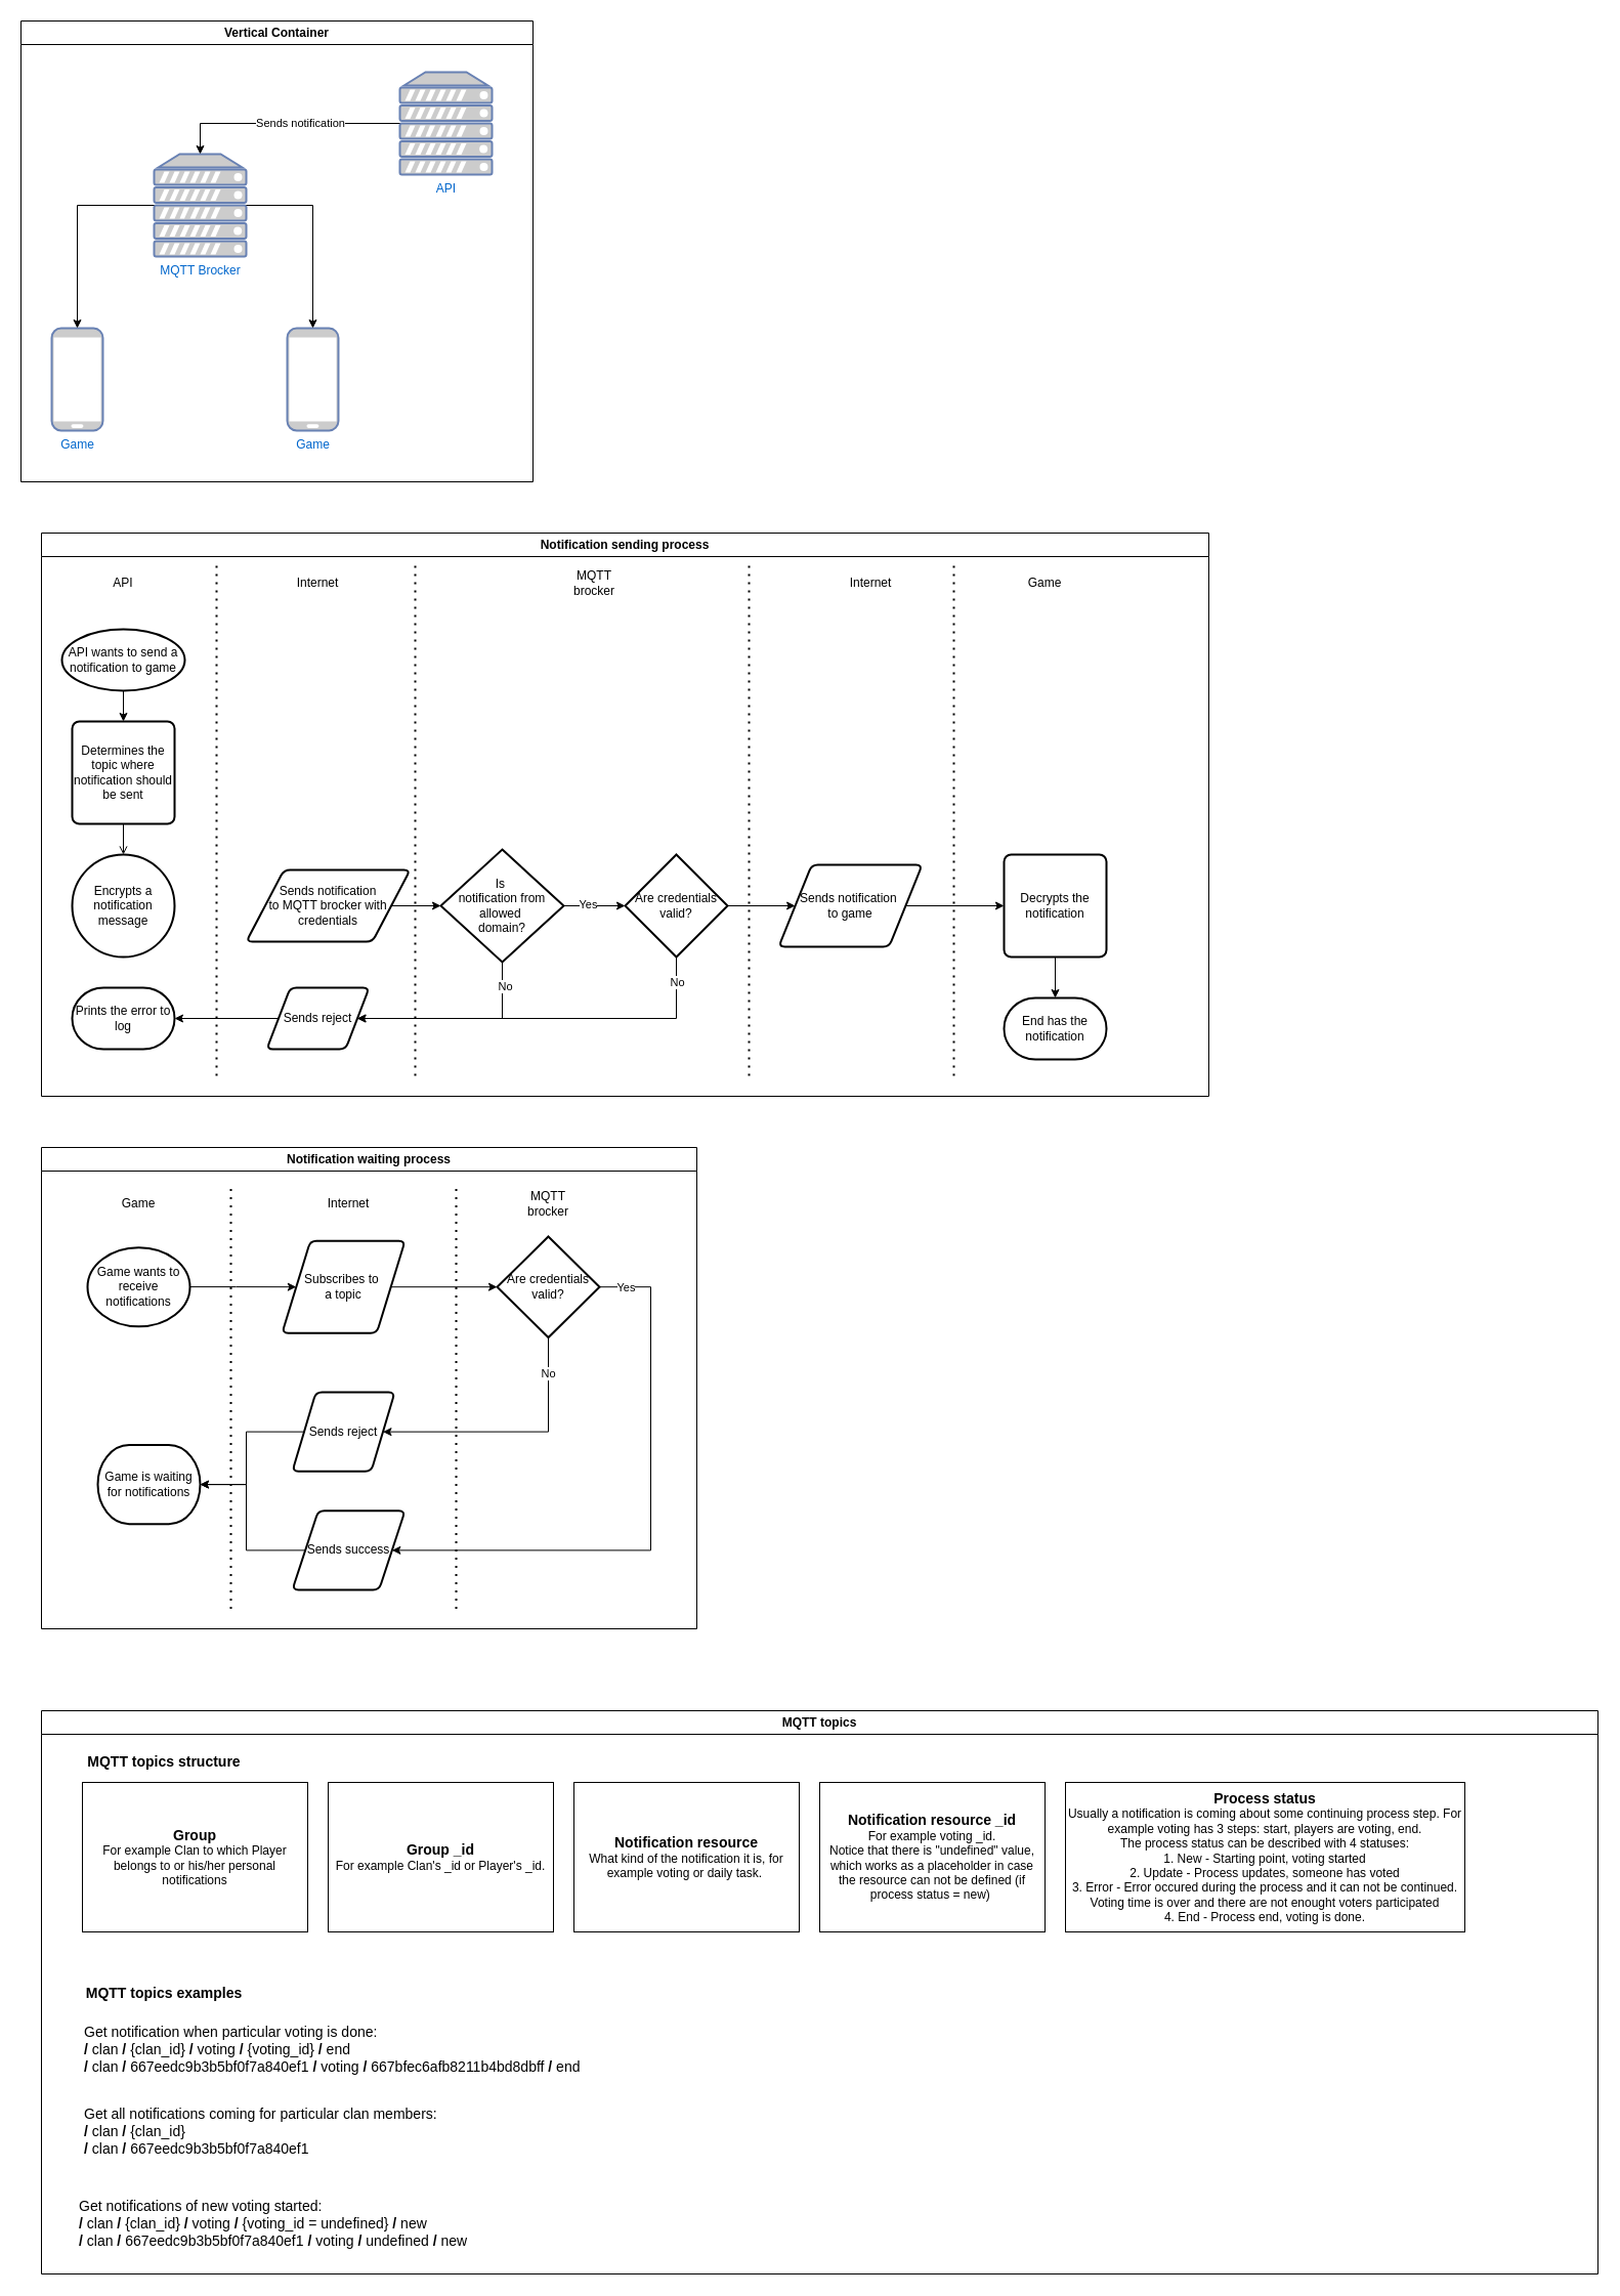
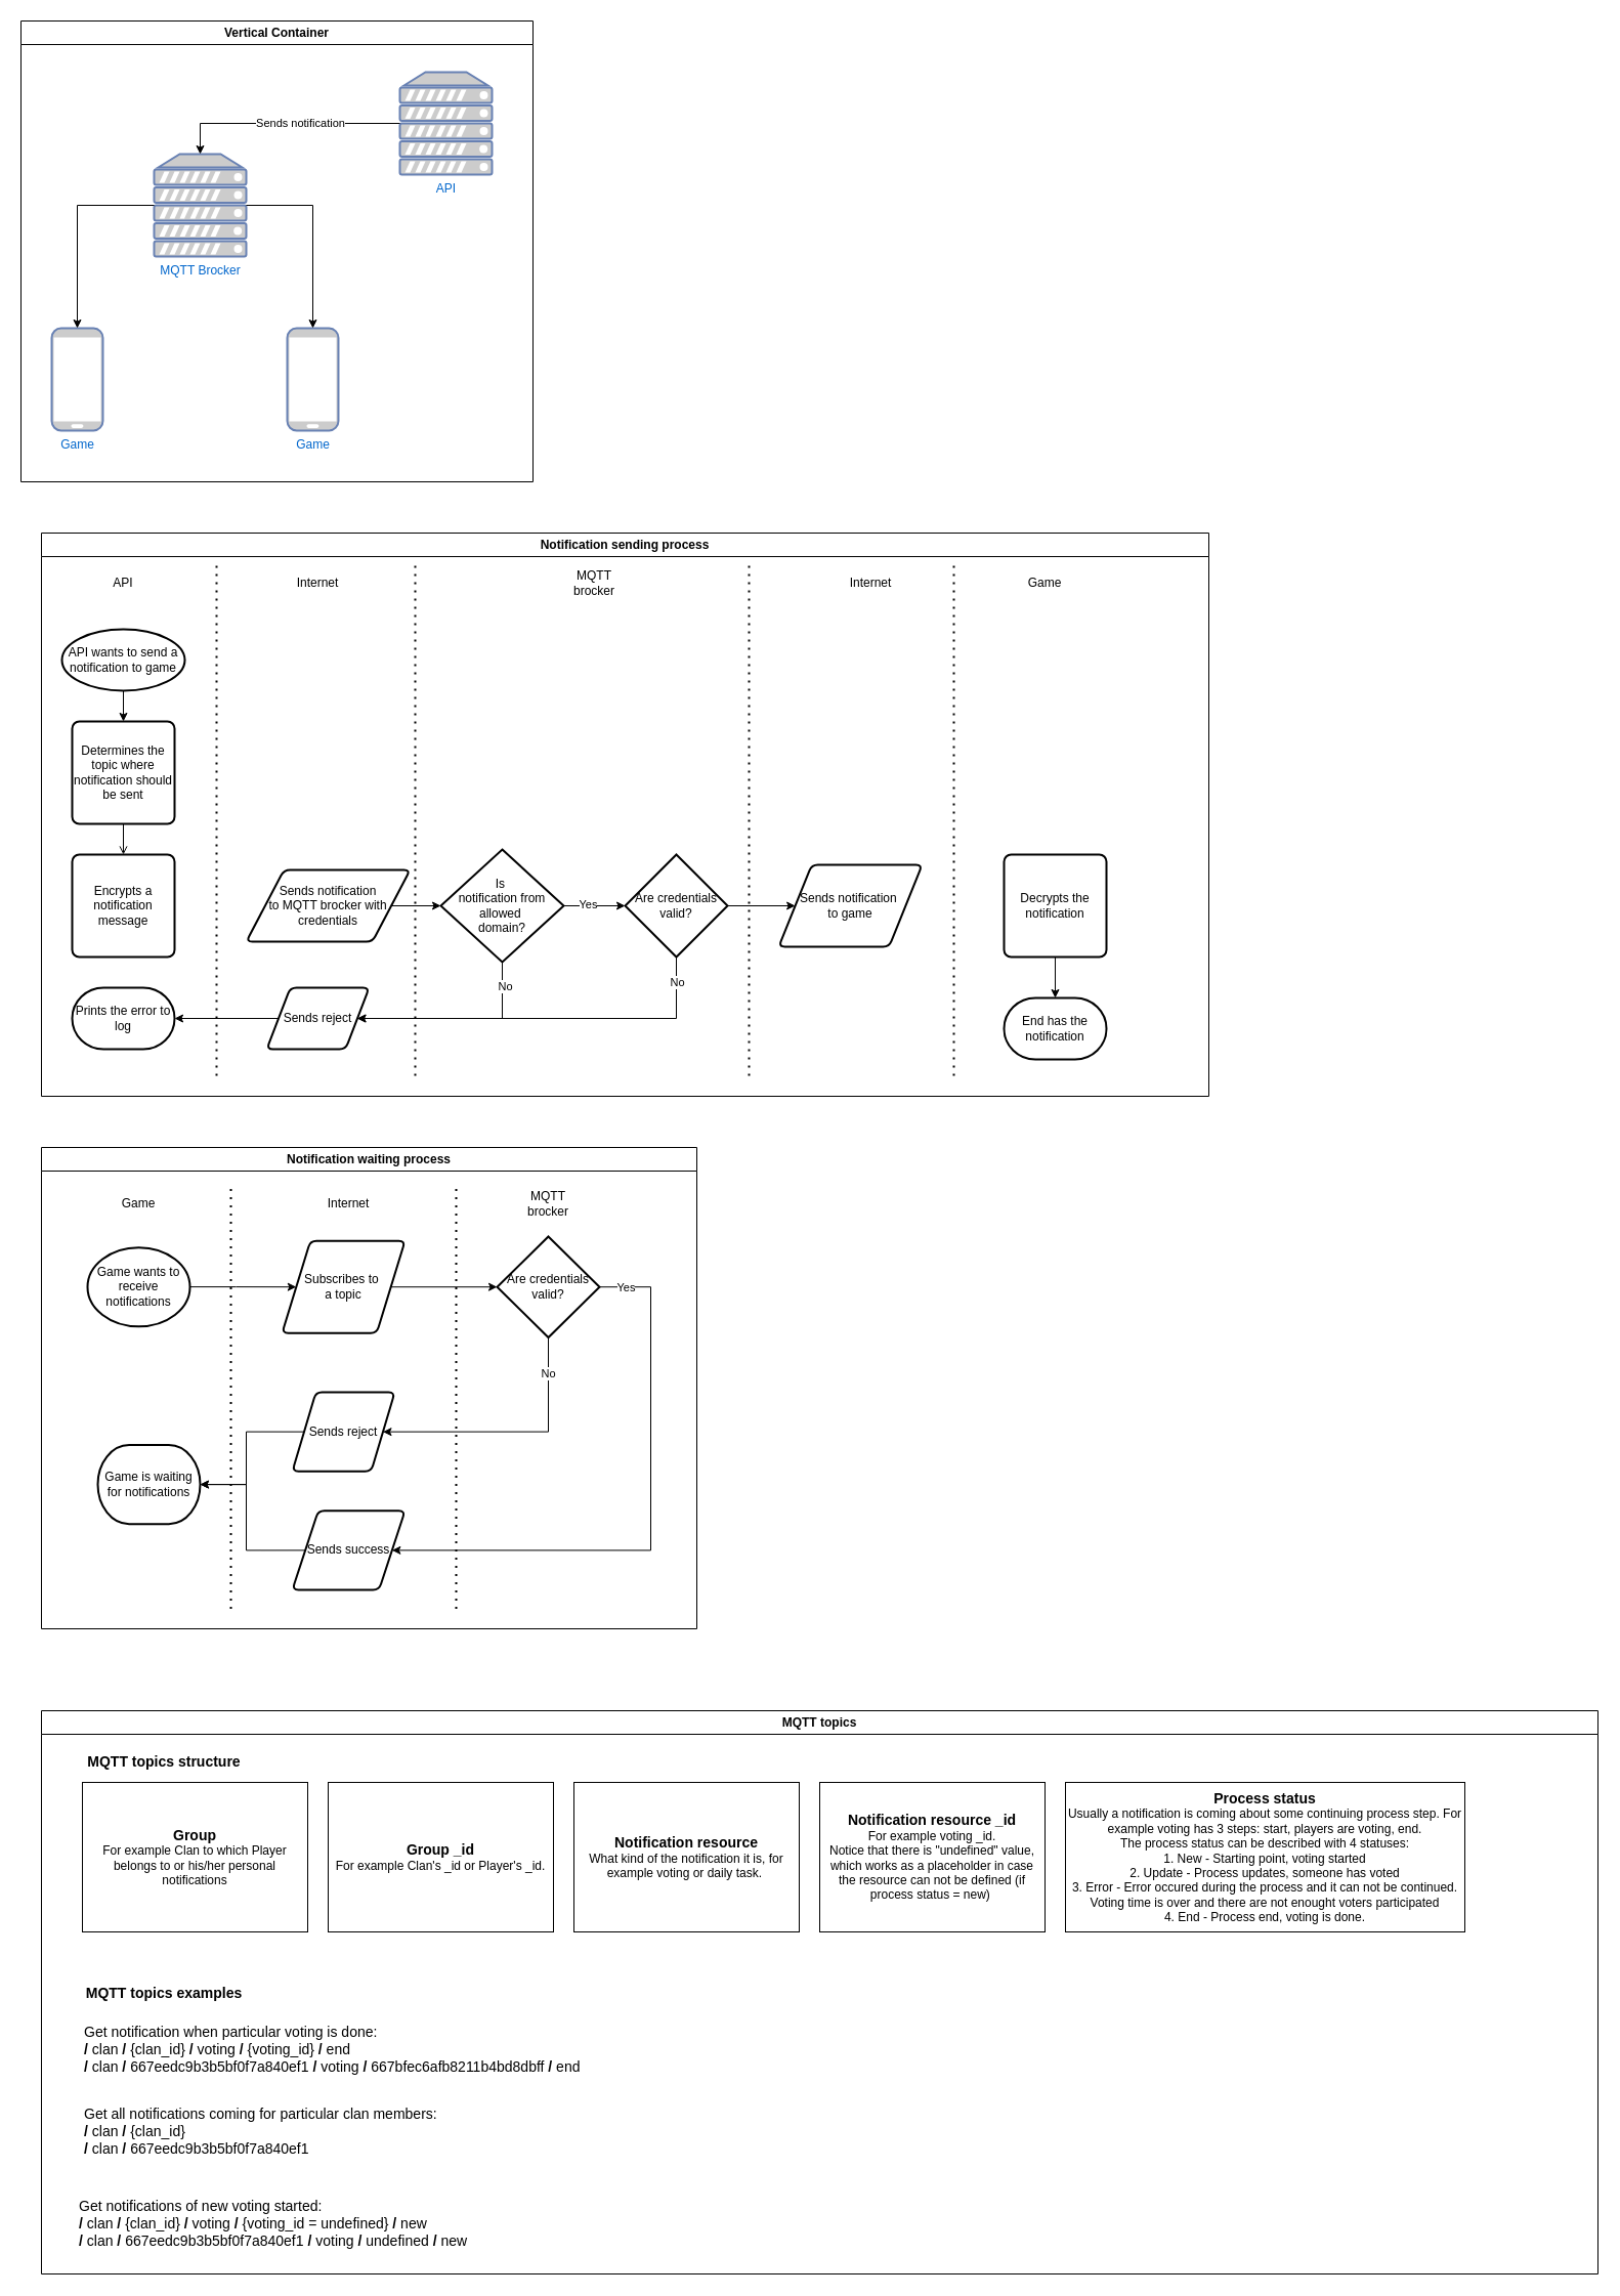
- <mxCell id="27" value="Encrypts a notification message" style="ellipse;whiteSpace=wrap;html=1;absoluteArcSize=1;arcSize=14;strokeWidth=2;" vertex="1" parent="22"><mxGeometry x="30" y="314" width="100" height="100" as="geometry" /></mxCell>
+ <mxCell id="27" value="Encrypts a notification message" style="rounded=1;whiteSpace=wrap;html=1;absoluteArcSize=1;arcSize=14;strokeWidth=2;" vertex="1" parent="22"><mxGeometry x="30" y="314" width="100" height="100" as="geometry" /></mxCell>
- <mxCell id="42" value="" style="edgeStyle=orthogonalEdgeStyle;rounded=0;orthogonalLoop=1;jettySize=auto;html=1;" edge="1" parent="22" source="43" target="54"><mxGeometry relative="1" as="geometry" /></mxCell>
